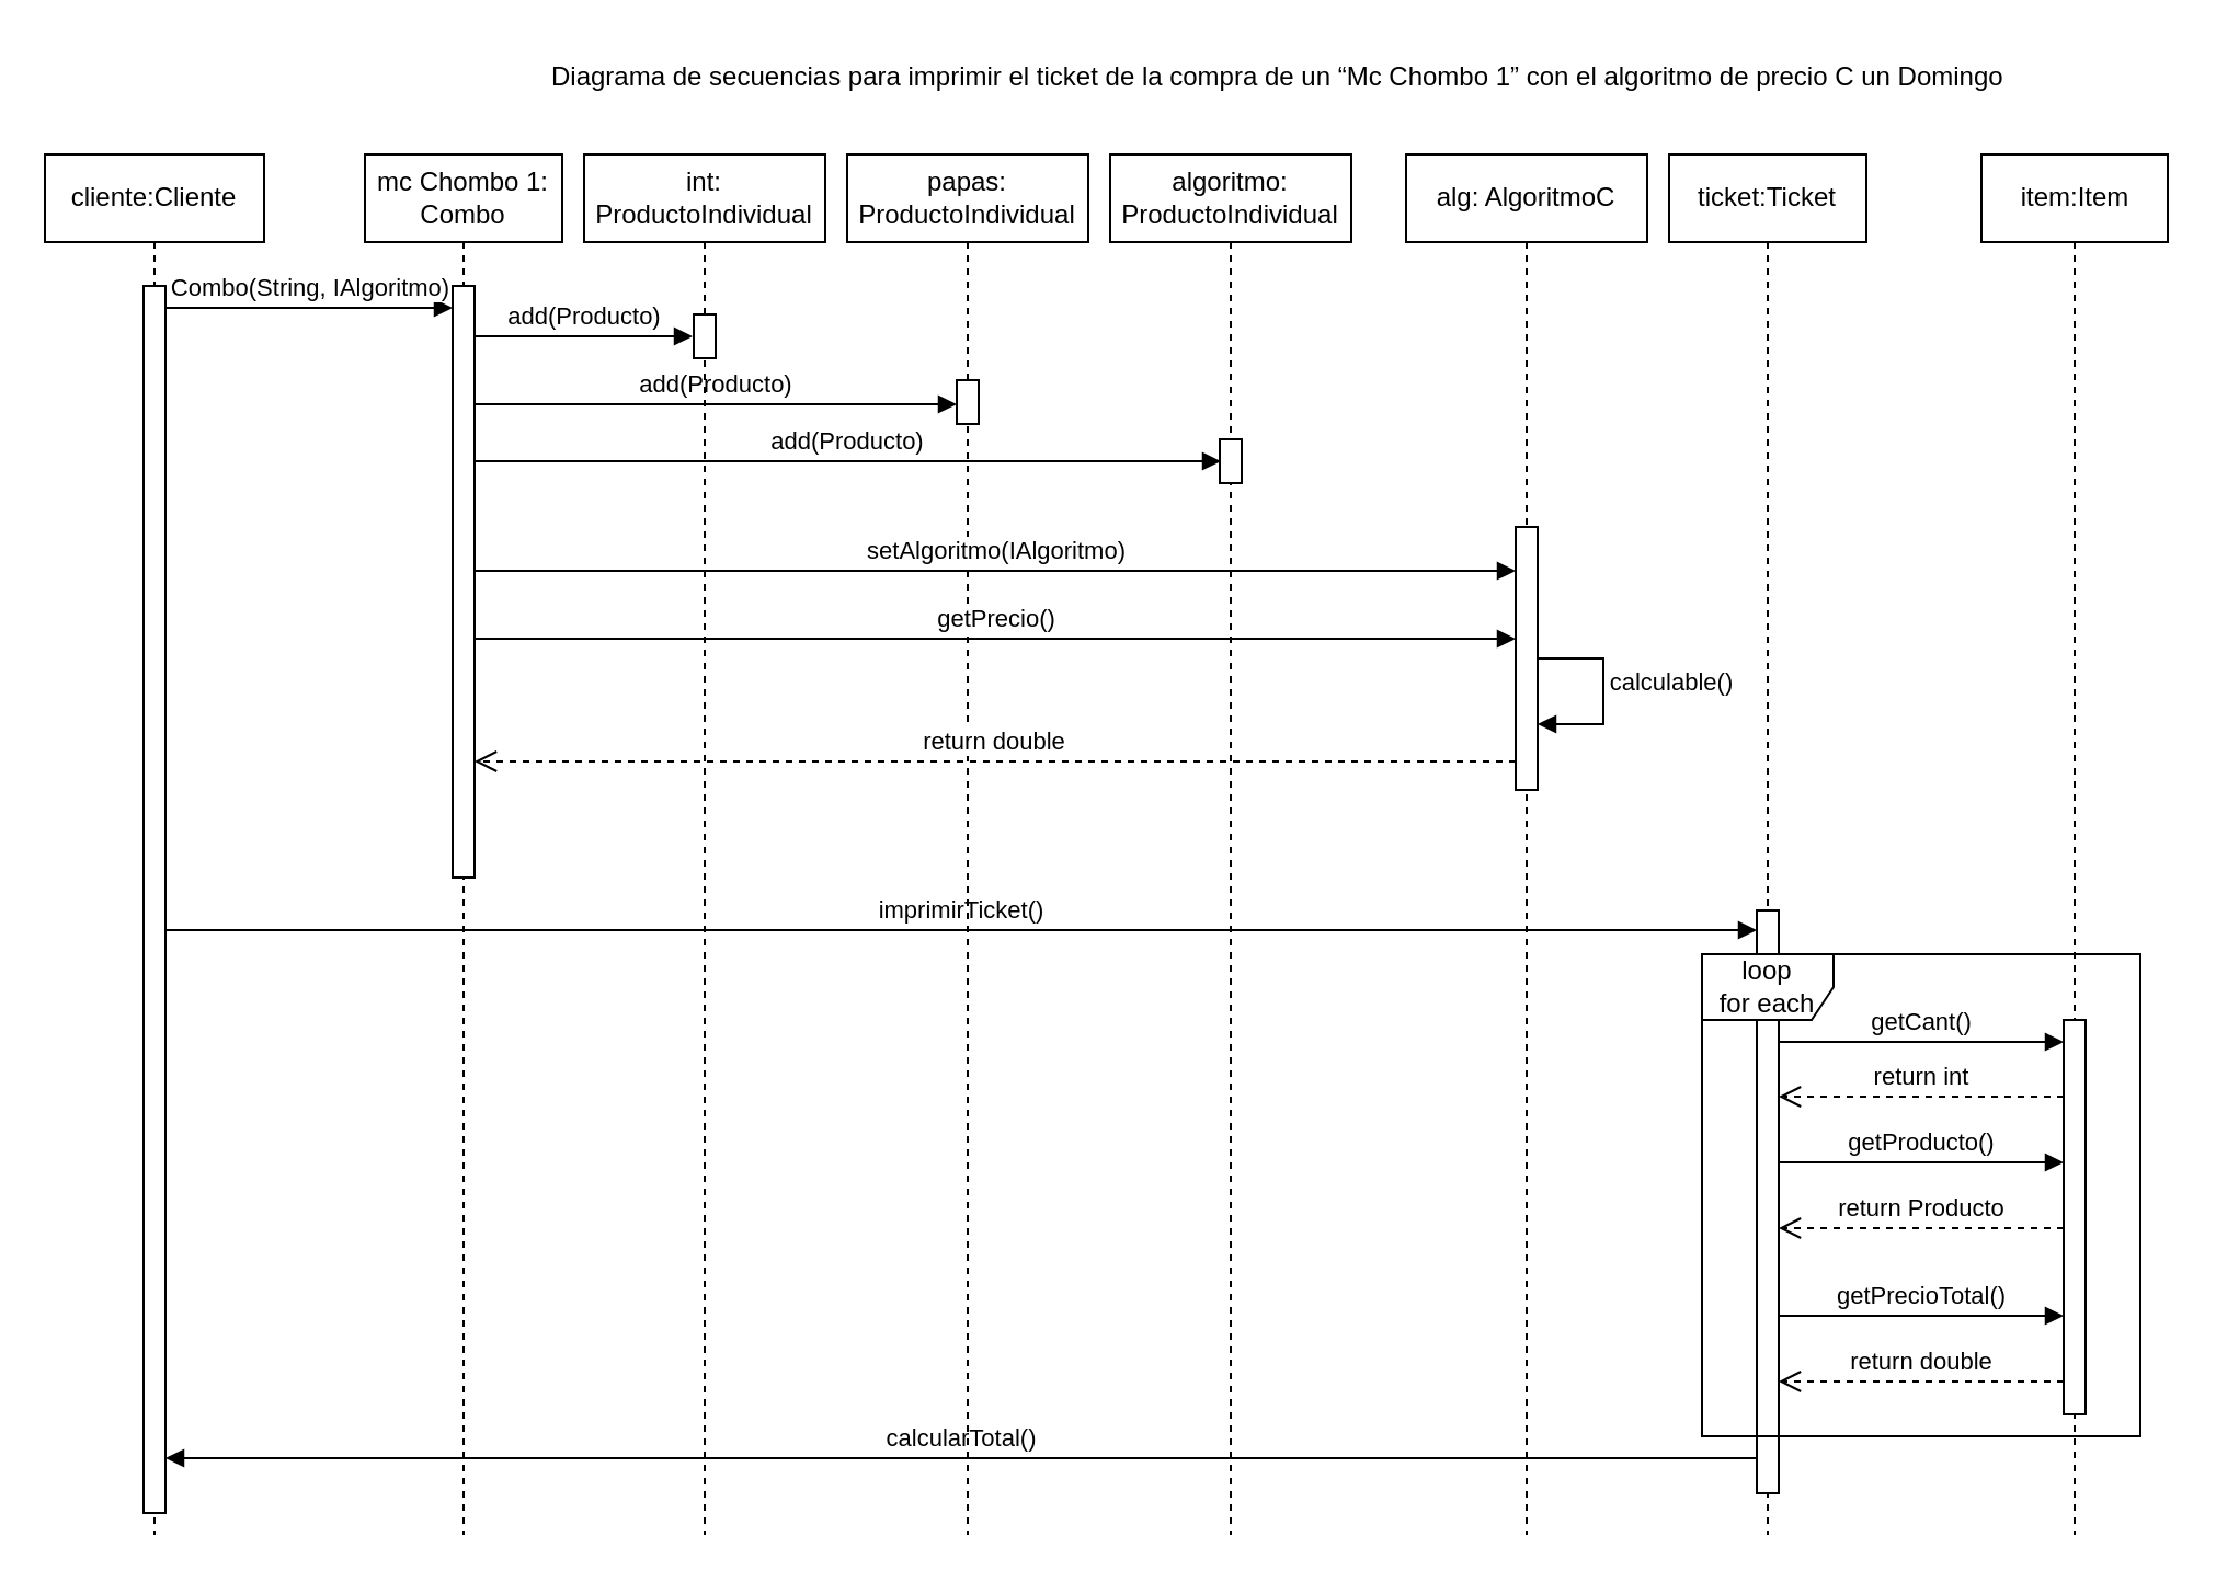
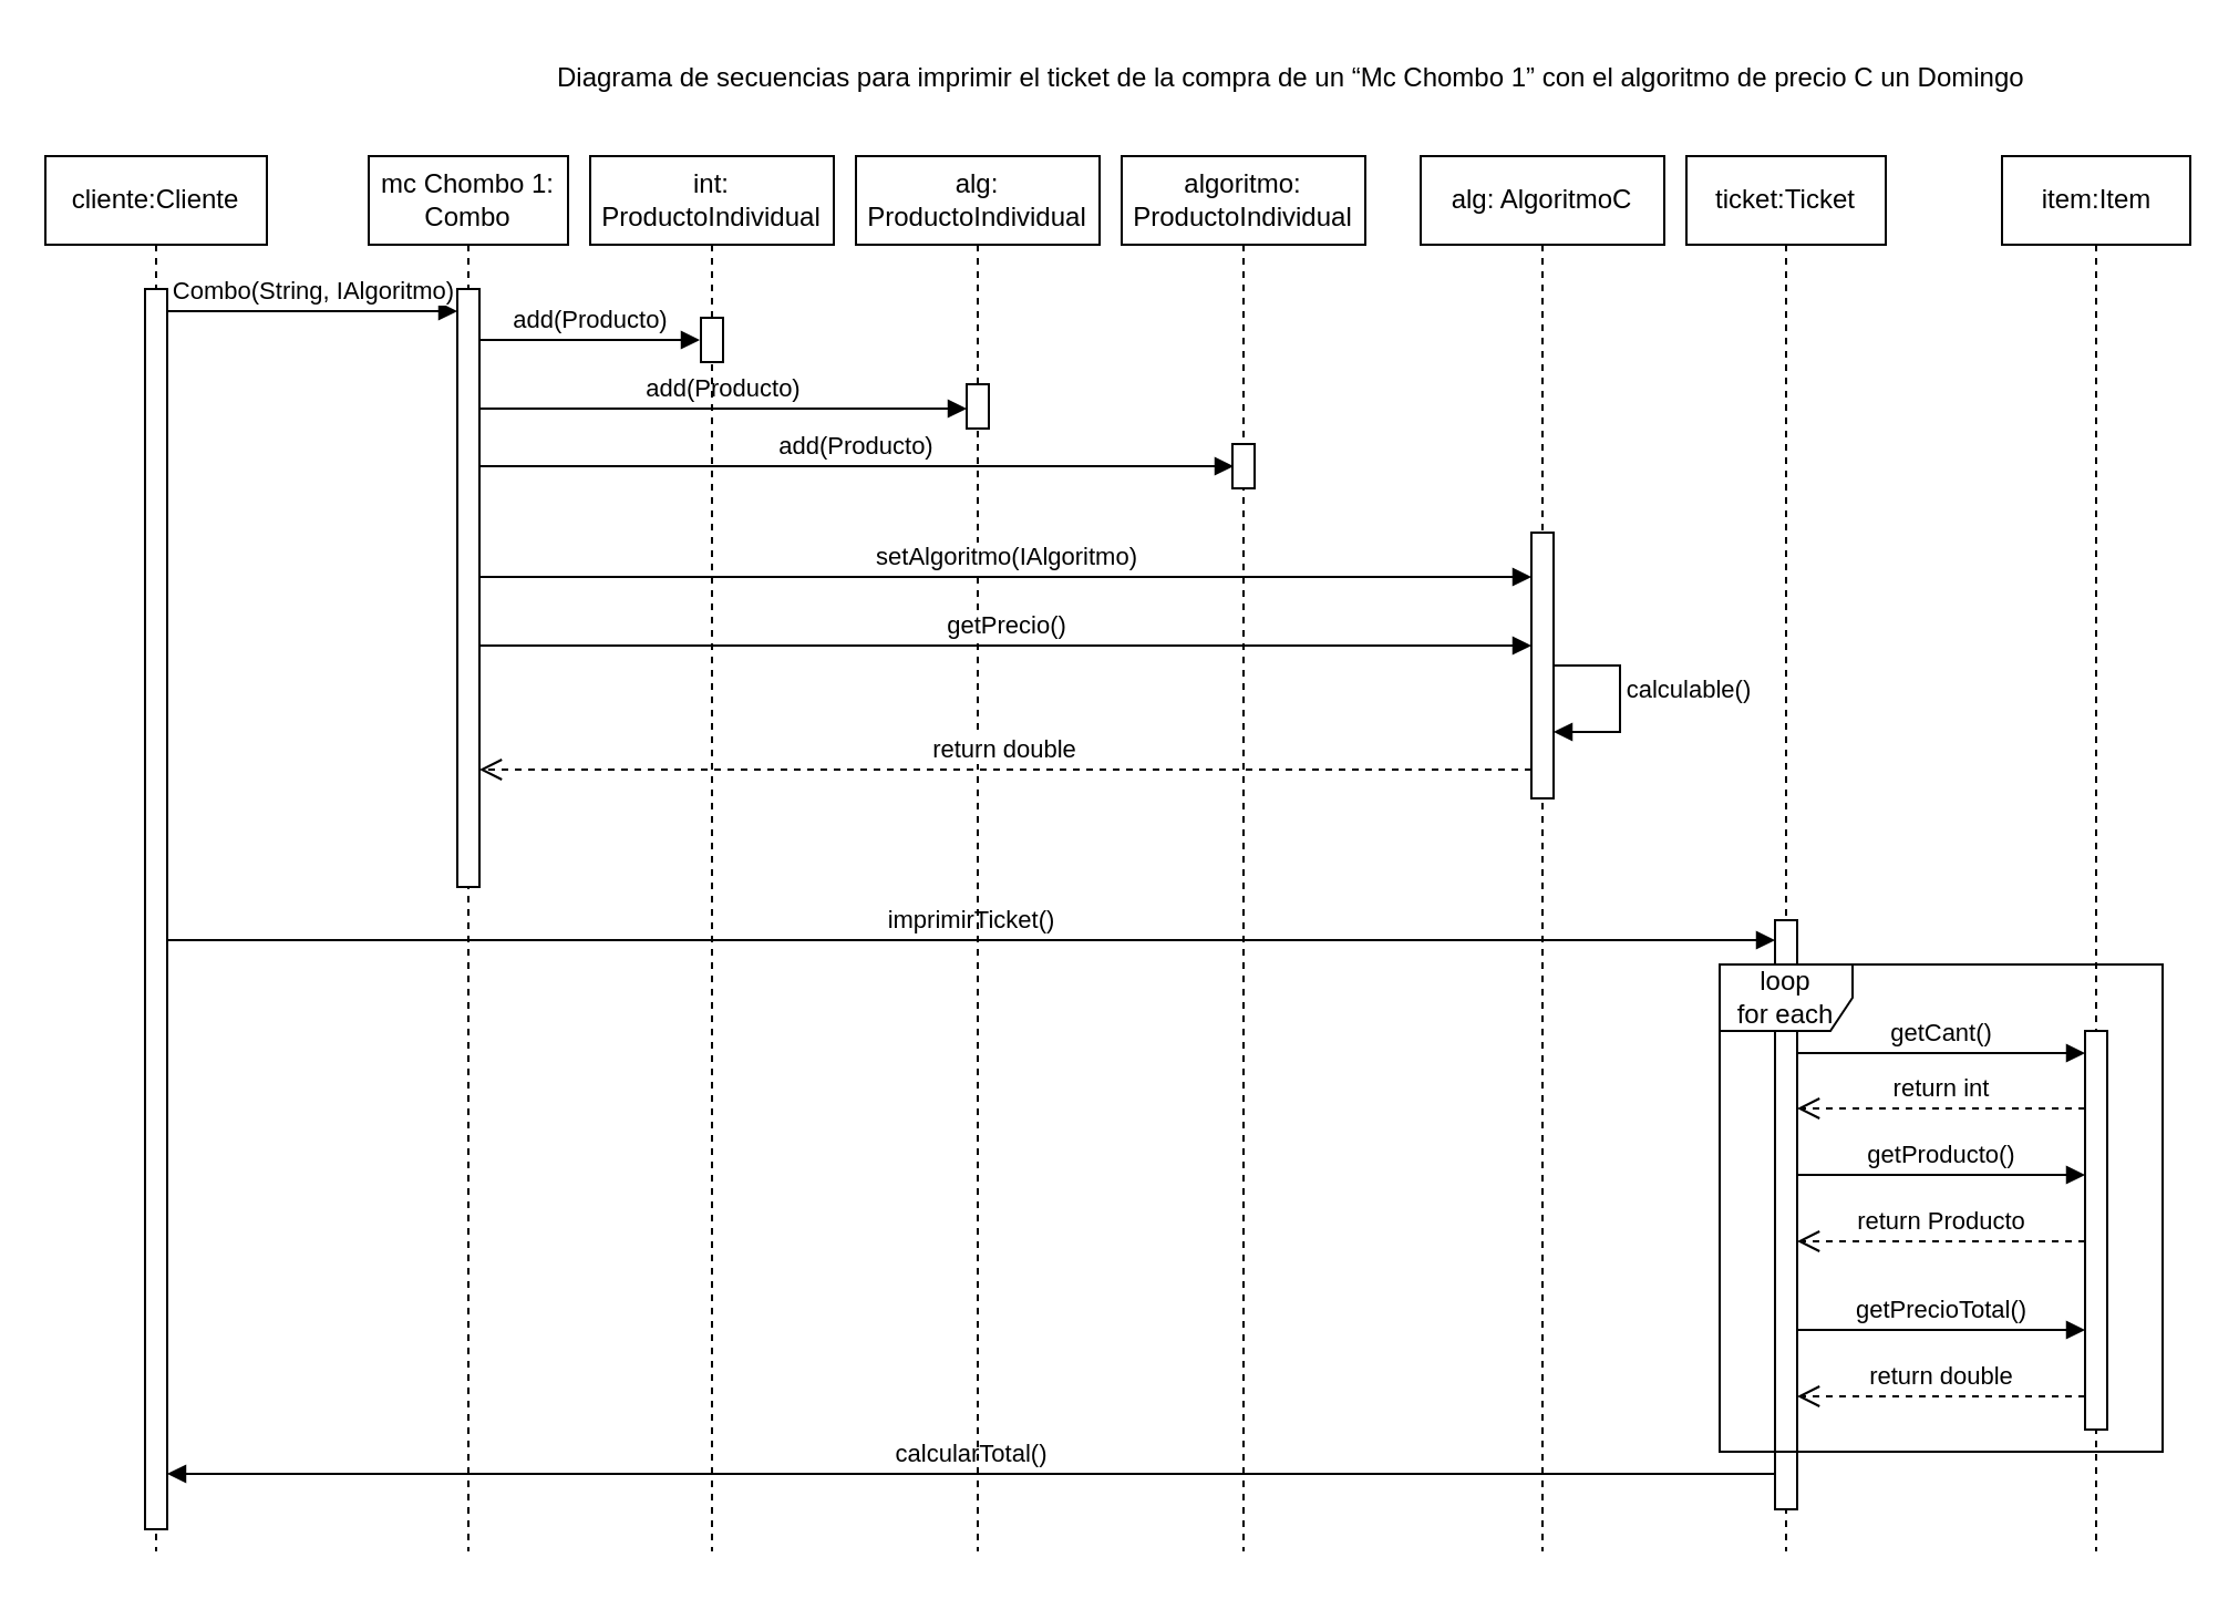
- <mxCell id="25" value="papas:&lt;div&gt;ProductoIndividual&lt;/div&gt;" style="shape=umlLifeline;perimeter=lifelinePerimeter;whiteSpace=wrap;html=1;container=1;dropTarget=0;collapsible=0;recursiveResize=0;outlineConnect=0;portConstraint=eastwest;newEdgeStyle={&quot;curved&quot;:0,&quot;rounded&quot;:0};" parent="1" vertex="1"><mxGeometry x="386" y="70" width="110" height="630" as="geometry" /></mxCell>
+ <mxCell id="25" value="alg:&lt;div&gt;ProductoIndividual&lt;/div&gt;" style="shape=umlLifeline;perimeter=lifelinePerimeter;whiteSpace=wrap;html=1;container=1;dropTarget=0;collapsible=0;recursiveResize=0;outlineConnect=0;portConstraint=eastwest;newEdgeStyle={&quot;curved&quot;:0,&quot;rounded&quot;:0};" parent="1" vertex="1"><mxGeometry x="386" y="70" width="110" height="630" as="geometry" /></mxCell>
